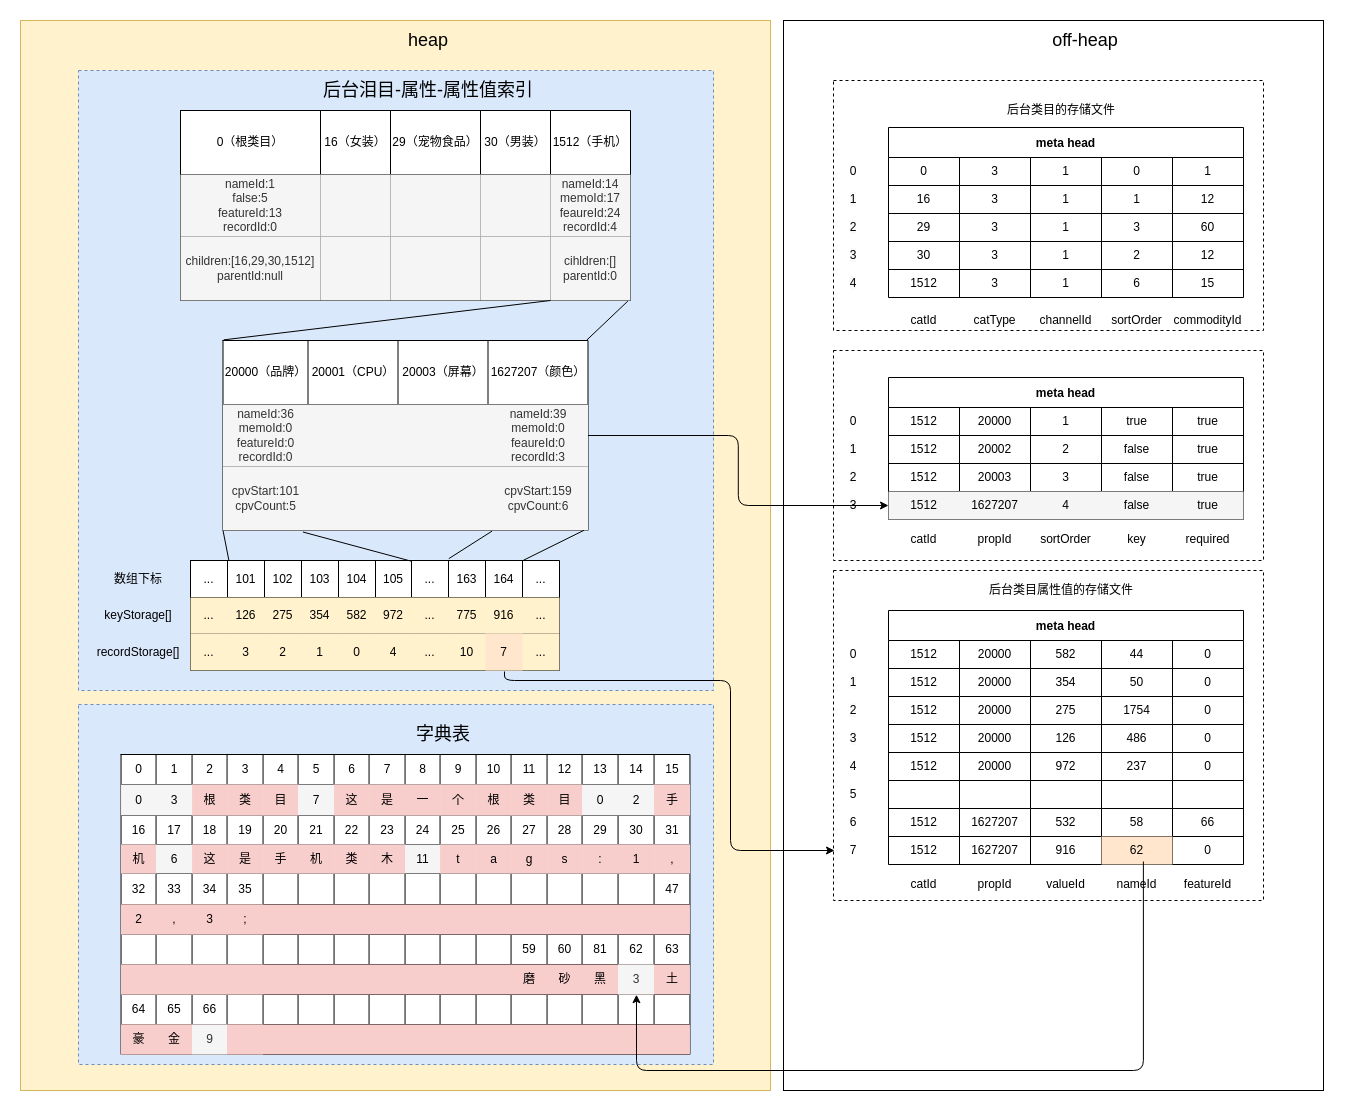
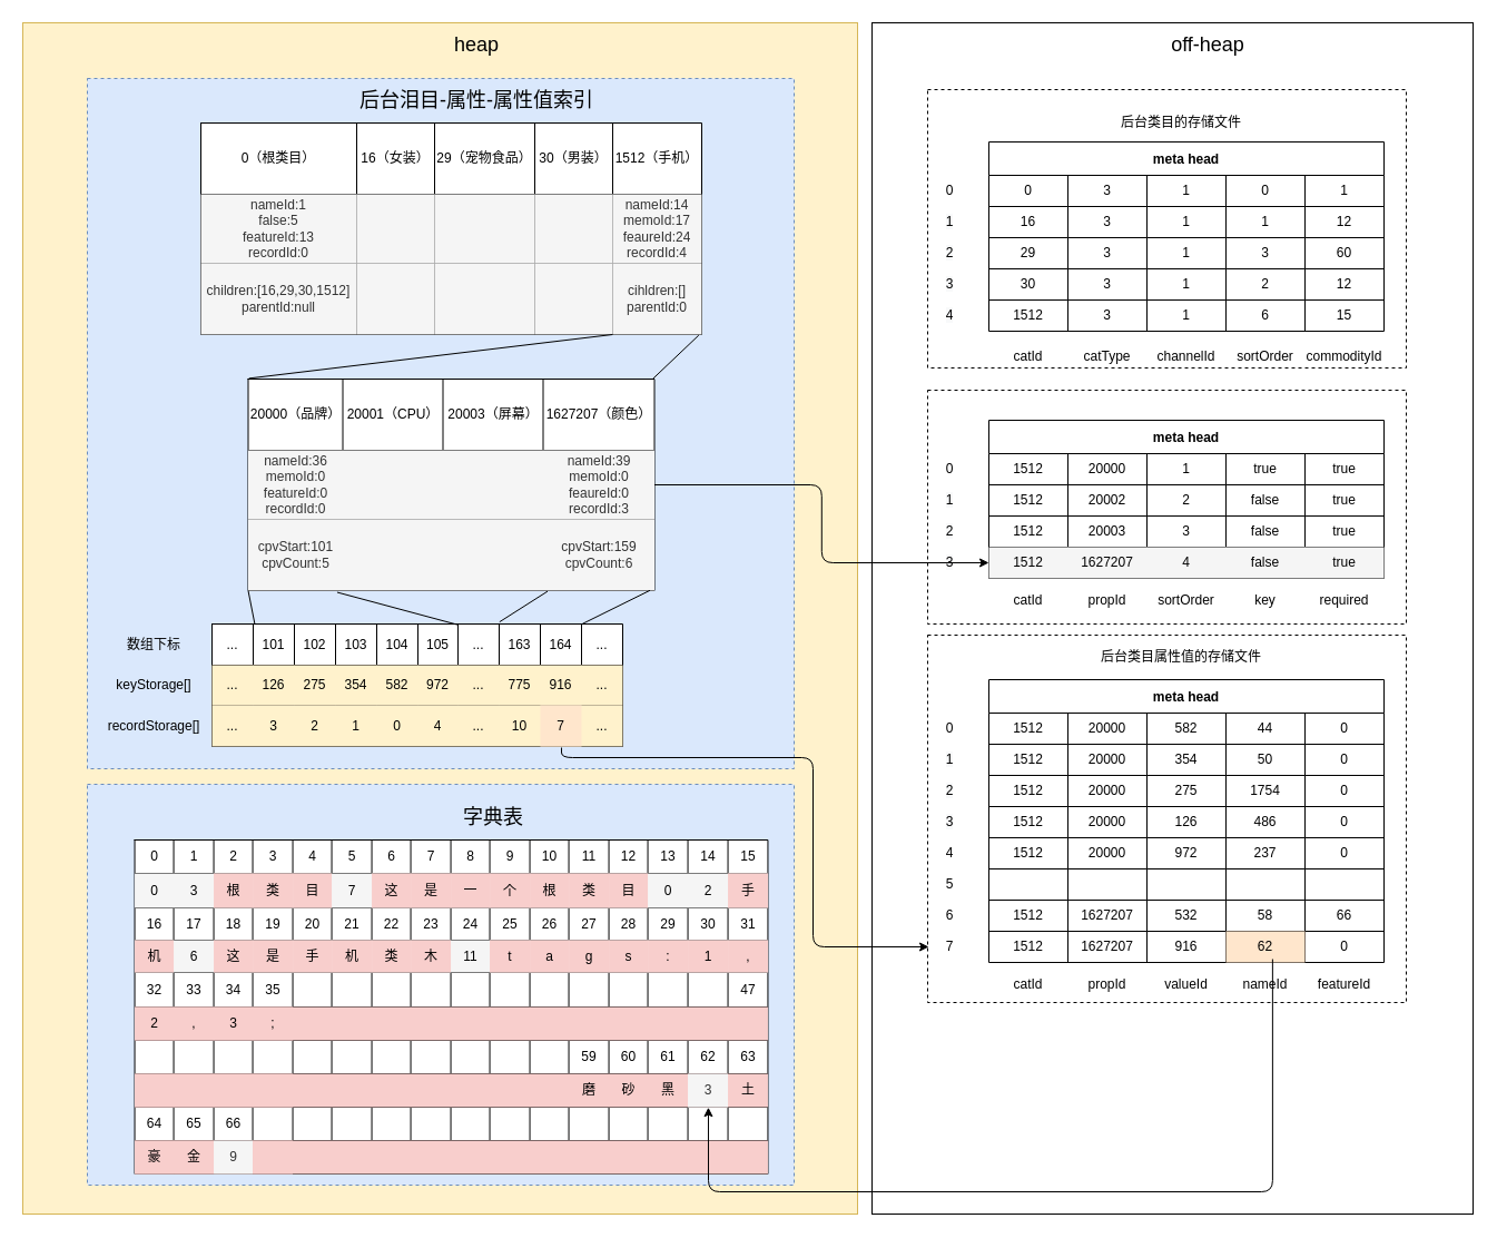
- <mxCell id="163" value="81" style="shape=partialRectangle;html=1;whiteSpace=wrap;connectable=0;fillColor=none;top=0;left=0;bottom=0;right=0;overflow=hidden;" vertex="1" parent="149"><mxGeometry x="461" width="36" height="30" as="geometry" /></mxCell>
+ <mxCell id="163" value="61" style="shape=partialRectangle;html=1;whiteSpace=wrap;connectable=0;fillColor=none;top=0;left=0;bottom=0;right=0;overflow=hidden;" vertex="1" parent="149"><mxGeometry x="461" width="36" height="30" as="geometry" /></mxCell>
